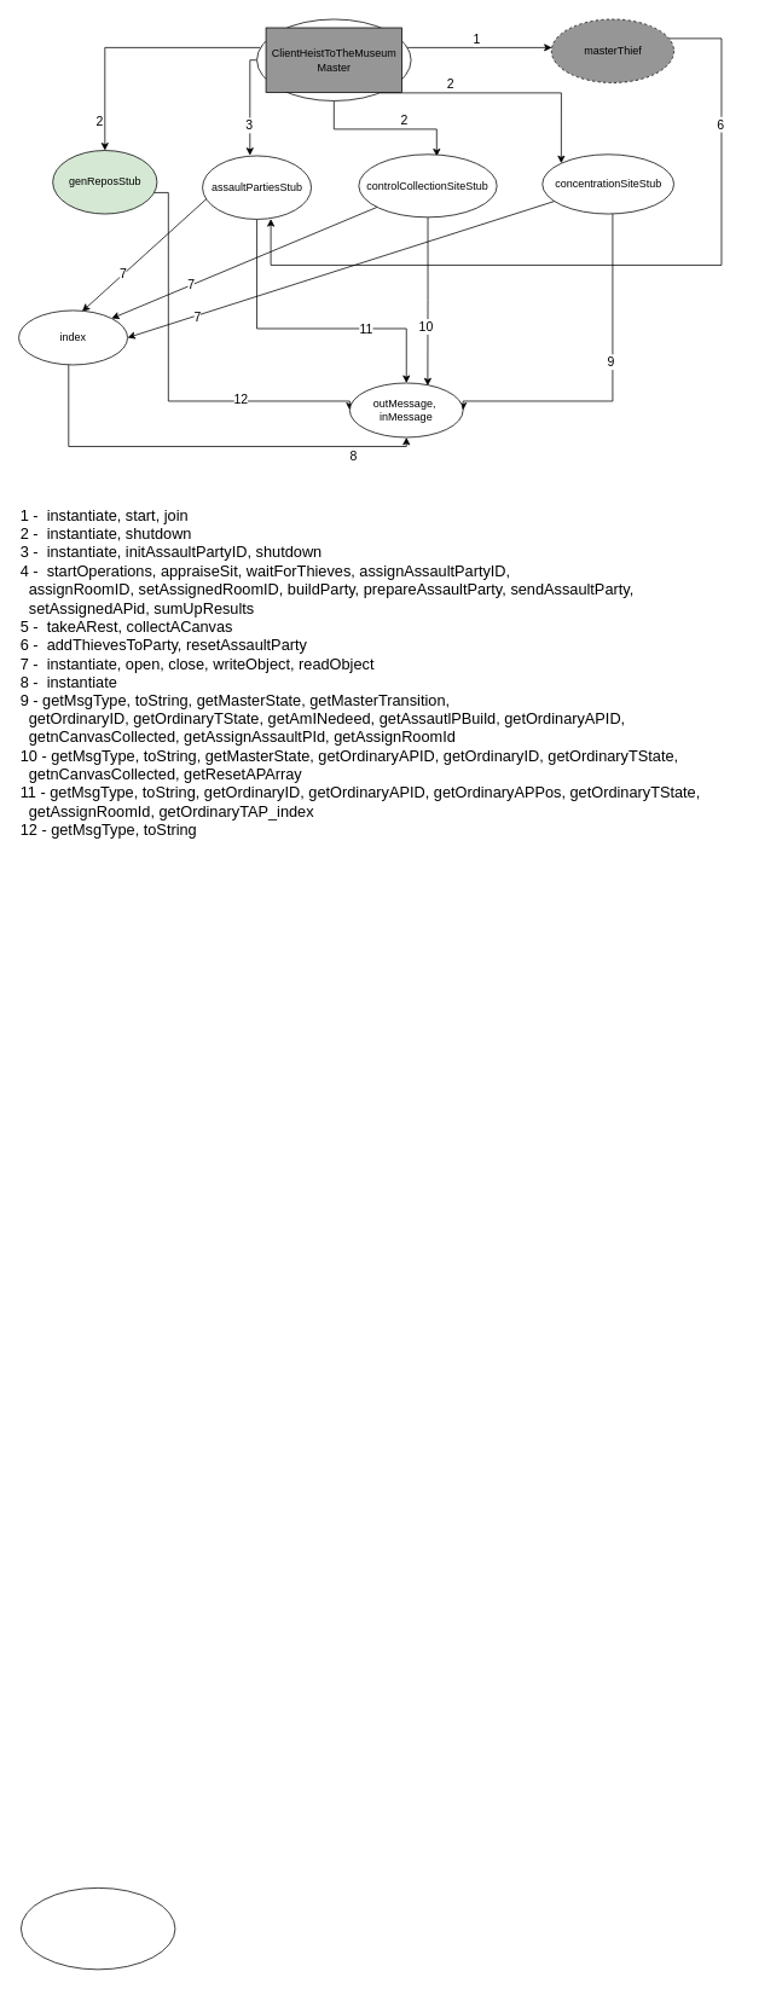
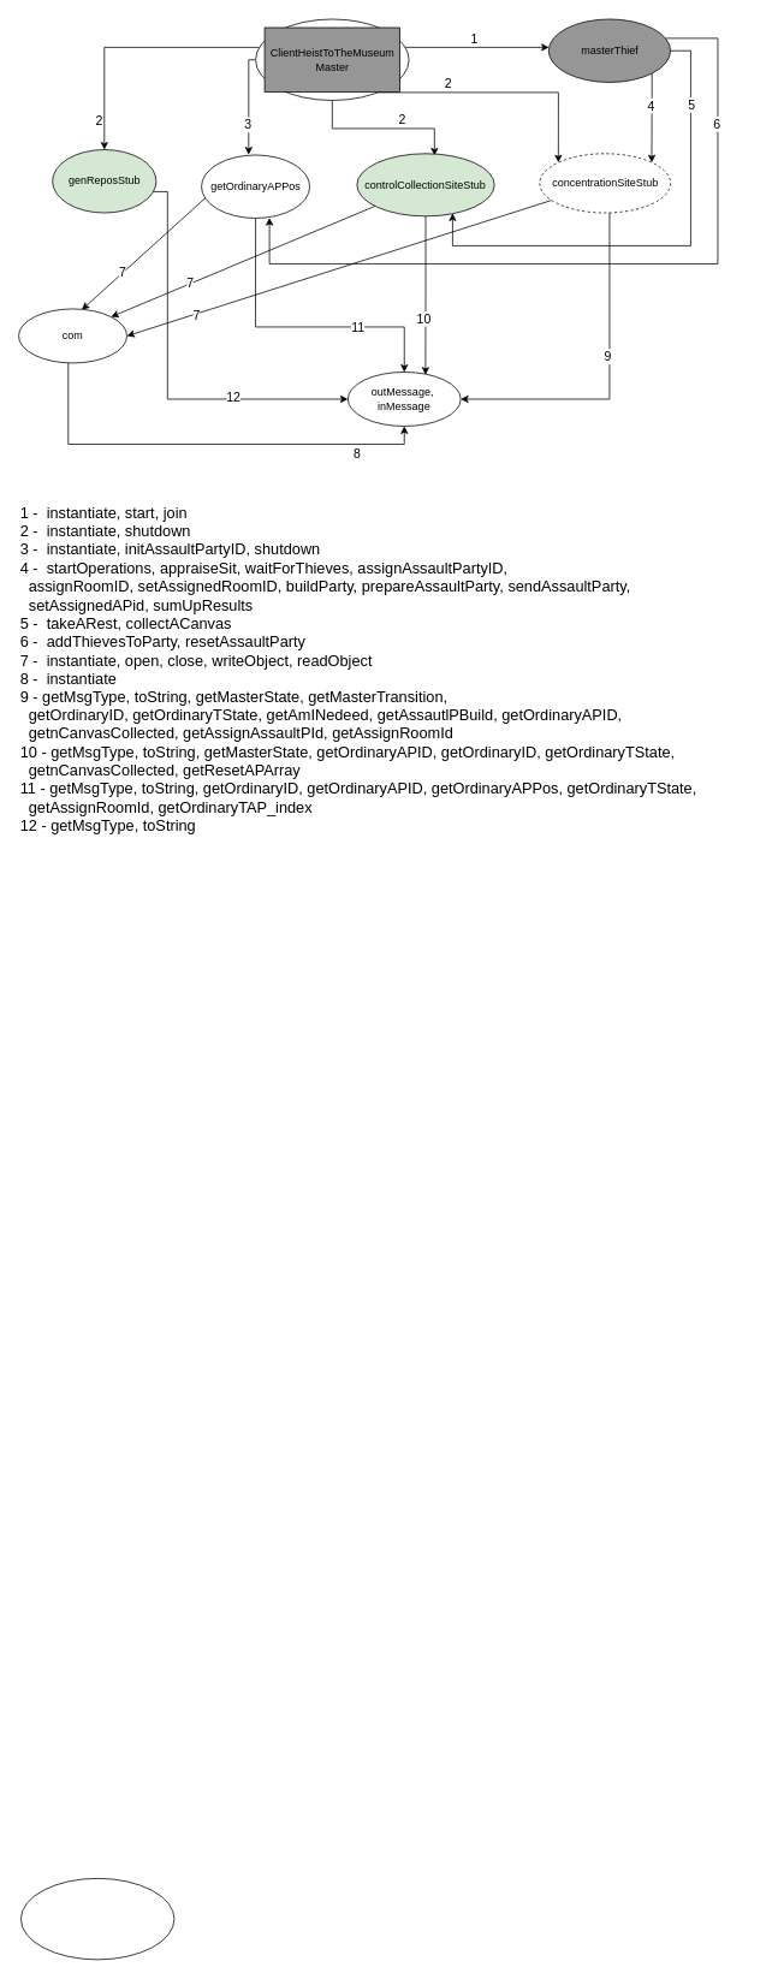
- <mxCell id="21" value="masterThief" style="ellipse;whiteSpace=wrap;html=1;shadow=0;labelBackgroundColor=none;fillStyle=auto;strokeColor=default;fontFamily=Helvetica;fontSize=12;fontColor=default;fillColor=#969696;gradientColor=none;gradientDirection=north;dashed=1;" parent="1" vertex="1"><mxGeometry x="607.5" y="20.79" width="135" height="70" as="geometry" /></mxCell>
+ <mxCell id="21" value="masterThief" style="ellipse;whiteSpace=wrap;html=1;shadow=0;labelBackgroundColor=none;fillStyle=auto;strokeColor=default;fontFamily=Helvetica;fontSize=12;fontColor=default;fillColor=#969696;gradientColor=none;gradientDirection=north;" parent="1" vertex="1"><mxGeometry x="607.5" y="20.79" width="135" height="70" as="geometry" /></mxCell>
+ <mxCell id="15" style="edgeStyle=orthogonalEdgeStyle;rounded=0;orthogonalLoop=1;jettySize=auto;html=1;entryX=1;entryY=0;entryDx=0;entryDy=0;" parent="1" source="21" target="26" edge="1"><mxGeometry relative="1" as="geometry"><Array as="points"><mxPoint x="722" y="102" /><mxPoint x="722" y="102" /></Array></mxGeometry></mxCell>
+ <mxCell id="16" value="&lt;font style=&quot;font-size: 14px;&quot;&gt;4&lt;/font&gt;" style="edgeLabel;html=1;align=center;verticalAlign=middle;resizable=0;points=[];" parent="15" vertex="1" connectable="0"><mxGeometry x="-0.269" y="-1" relative="1" as="geometry"><mxPoint as="offset" /></mxGeometry></mxCell>
- <mxCell id="26" value="concentrationSiteStub" style="ellipse;whiteSpace=wrap;html=1;shadow=0;labelBackgroundColor=none;fillStyle=auto;fontFamily=Helvetica;fontSize=12;gradientDirection=north;" parent="1" vertex="1"><mxGeometry x="597.5" y="169.84" width="145" height="65.63" as="geometry" /></mxCell>
+ <mxCell id="26" value="concentrationSiteStub" style="ellipse;whiteSpace=wrap;html=1;shadow=0;labelBackgroundColor=none;fillStyle=auto;fontFamily=Helvetica;fontSize=12;gradientDirection=north;dashed=1;" parent="1" vertex="1"><mxGeometry x="597.5" y="169.84" width="145" height="65.63" as="geometry" /></mxCell>
- <mxCell id="31" value="controlCollectionSiteStub" style="ellipse;whiteSpace=wrap;html=1;shadow=0;labelBackgroundColor=none;fillStyle=auto;fontFamily=Helvetica;fontSize=12;gradientDirection=north;" parent="1" vertex="1"><mxGeometry x="395" y="169.84" width="152.36" height="69.37" as="geometry" /></mxCell>
+ <mxCell id="31" value="controlCollectionSiteStub" style="ellipse;whiteSpace=wrap;html=1;shadow=0;labelBackgroundColor=none;fillStyle=auto;fontFamily=Helvetica;fontSize=12;gradientDirection=north;fillColor=#d5e8d4;" parent="1" vertex="1"><mxGeometry x="395" y="169.84" width="152.36" height="69.37" as="geometry" /></mxCell>
- <mxCell id="36" value="assaultPartiesStub" style="ellipse;whiteSpace=wrap;html=1;shadow=0;labelBackgroundColor=none;fillStyle=auto;fontFamily=Helvetica;fontSize=12;gradientDirection=north;" parent="1" vertex="1"><mxGeometry x="222.64" y="171.39" width="120" height="70" as="geometry" /></mxCell>
+ <mxCell id="36" value="getOrdinaryAPPos" style="ellipse;whiteSpace=wrap;html=1;shadow=0;labelBackgroundColor=none;fillStyle=auto;fontFamily=Helvetica;fontSize=12;gradientDirection=north;" parent="1" vertex="1"><mxGeometry x="222.64" y="171.39" width="120" height="70" as="geometry" /></mxCell>
+ <mxCell id="17" style="edgeStyle=orthogonalEdgeStyle;rounded=0;orthogonalLoop=1;jettySize=auto;html=1;entryX=0.696;entryY=0.954;entryDx=0;entryDy=0;entryPerimeter=0;" parent="1" source="21" target="31" edge="1"><mxGeometry relative="1" as="geometry"><Array as="points"><mxPoint x="765" y="56" /><mxPoint x="765" y="272" /><mxPoint x="501" y="272" /></Array></mxGeometry></mxCell>
+ <mxCell id="18" value="&lt;font style=&quot;font-size: 14px;&quot;&gt;5&lt;/font&gt;" style="edgeLabel;html=1;align=center;verticalAlign=middle;resizable=0;points=[];" parent="17" vertex="1" connectable="0"><mxGeometry x="-0.697" relative="1" as="geometry"><mxPoint as="offset" /></mxGeometry></mxCell>
- <mxCell id="42" value="index" style="ellipse;whiteSpace=wrap;html=1;shadow=0;labelBackgroundColor=none;fillStyle=auto;fontFamily=Helvetica;fontSize=12;gradientDirection=north;" parent="1" vertex="1"><mxGeometry x="20" y="342" width="120" height="60" as="geometry" /></mxCell>
+ <mxCell id="42" value="com" style="ellipse;whiteSpace=wrap;html=1;shadow=0;labelBackgroundColor=none;fillStyle=auto;fontFamily=Helvetica;fontSize=12;gradientDirection=north;" parent="1" vertex="1"><mxGeometry x="20" y="342" width="120" height="60" as="geometry" /></mxCell>
- <mxCell id="43" value="outMessage,&amp;nbsp;&lt;br&gt;inMessage" style="ellipse;whiteSpace=wrap;html=1;shadow=0;labelBackgroundColor=none;fillStyle=auto;fontFamily=Helvetica;fontSize=12;gradientDirection=north;" parent="1" vertex="1"><mxGeometry x="385" y="422" width="125" height="60" as="geometry" /></mxCell>
+ <mxCell id="43" value="outMessage,&amp;nbsp;&lt;br&gt;inMessage" style="ellipse;whiteSpace=wrap;html=1;shadow=0;labelBackgroundColor=none;fillStyle=auto;fontFamily=Helvetica;fontSize=12;gradientDirection=north;" parent="1" vertex="1"><mxGeometry x="385" y="412" width="125" height="60" as="geometry" /></mxCell>
